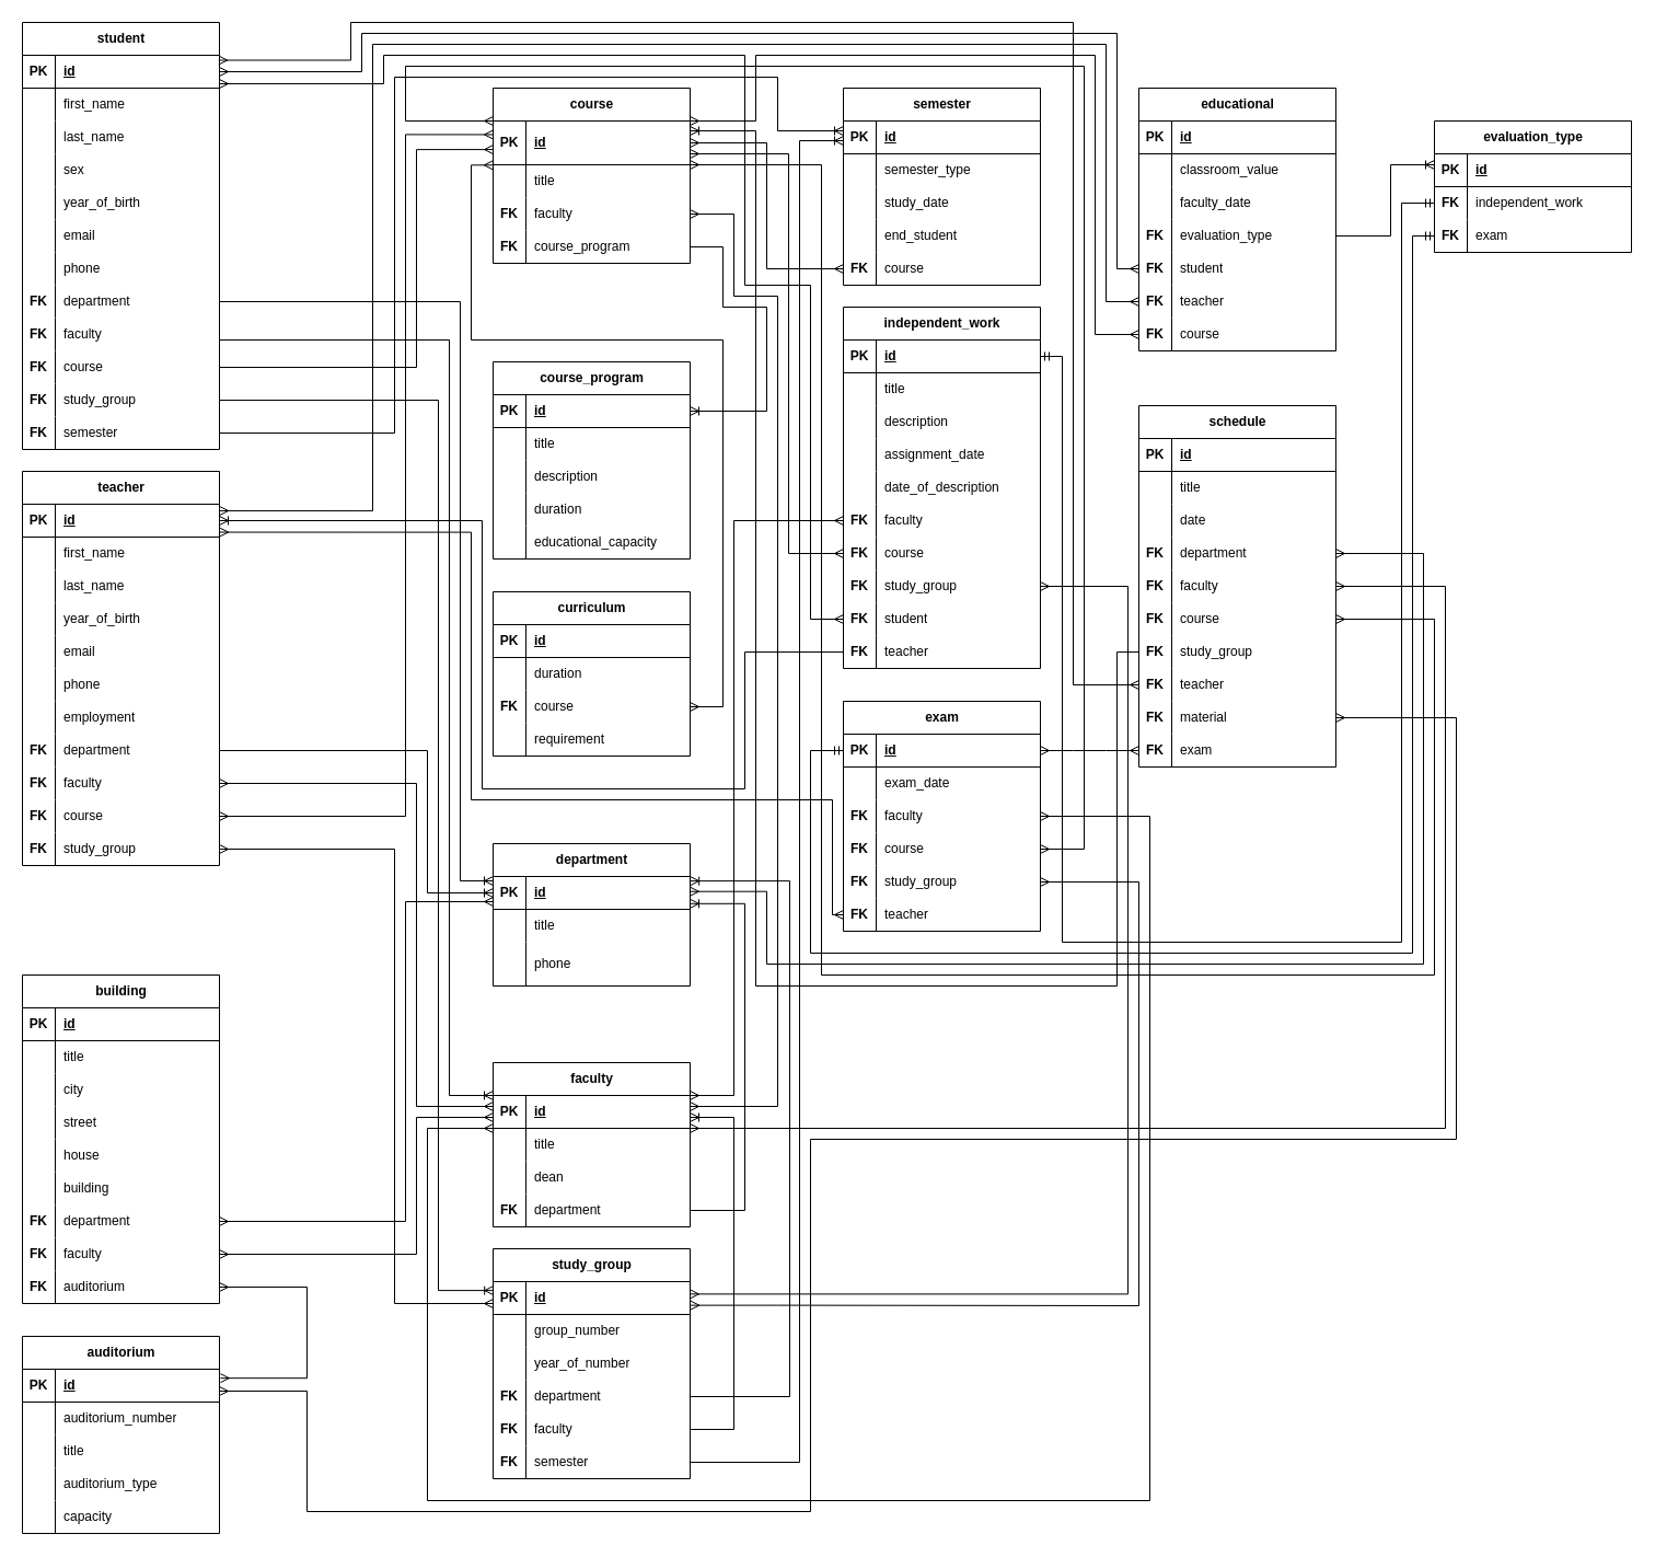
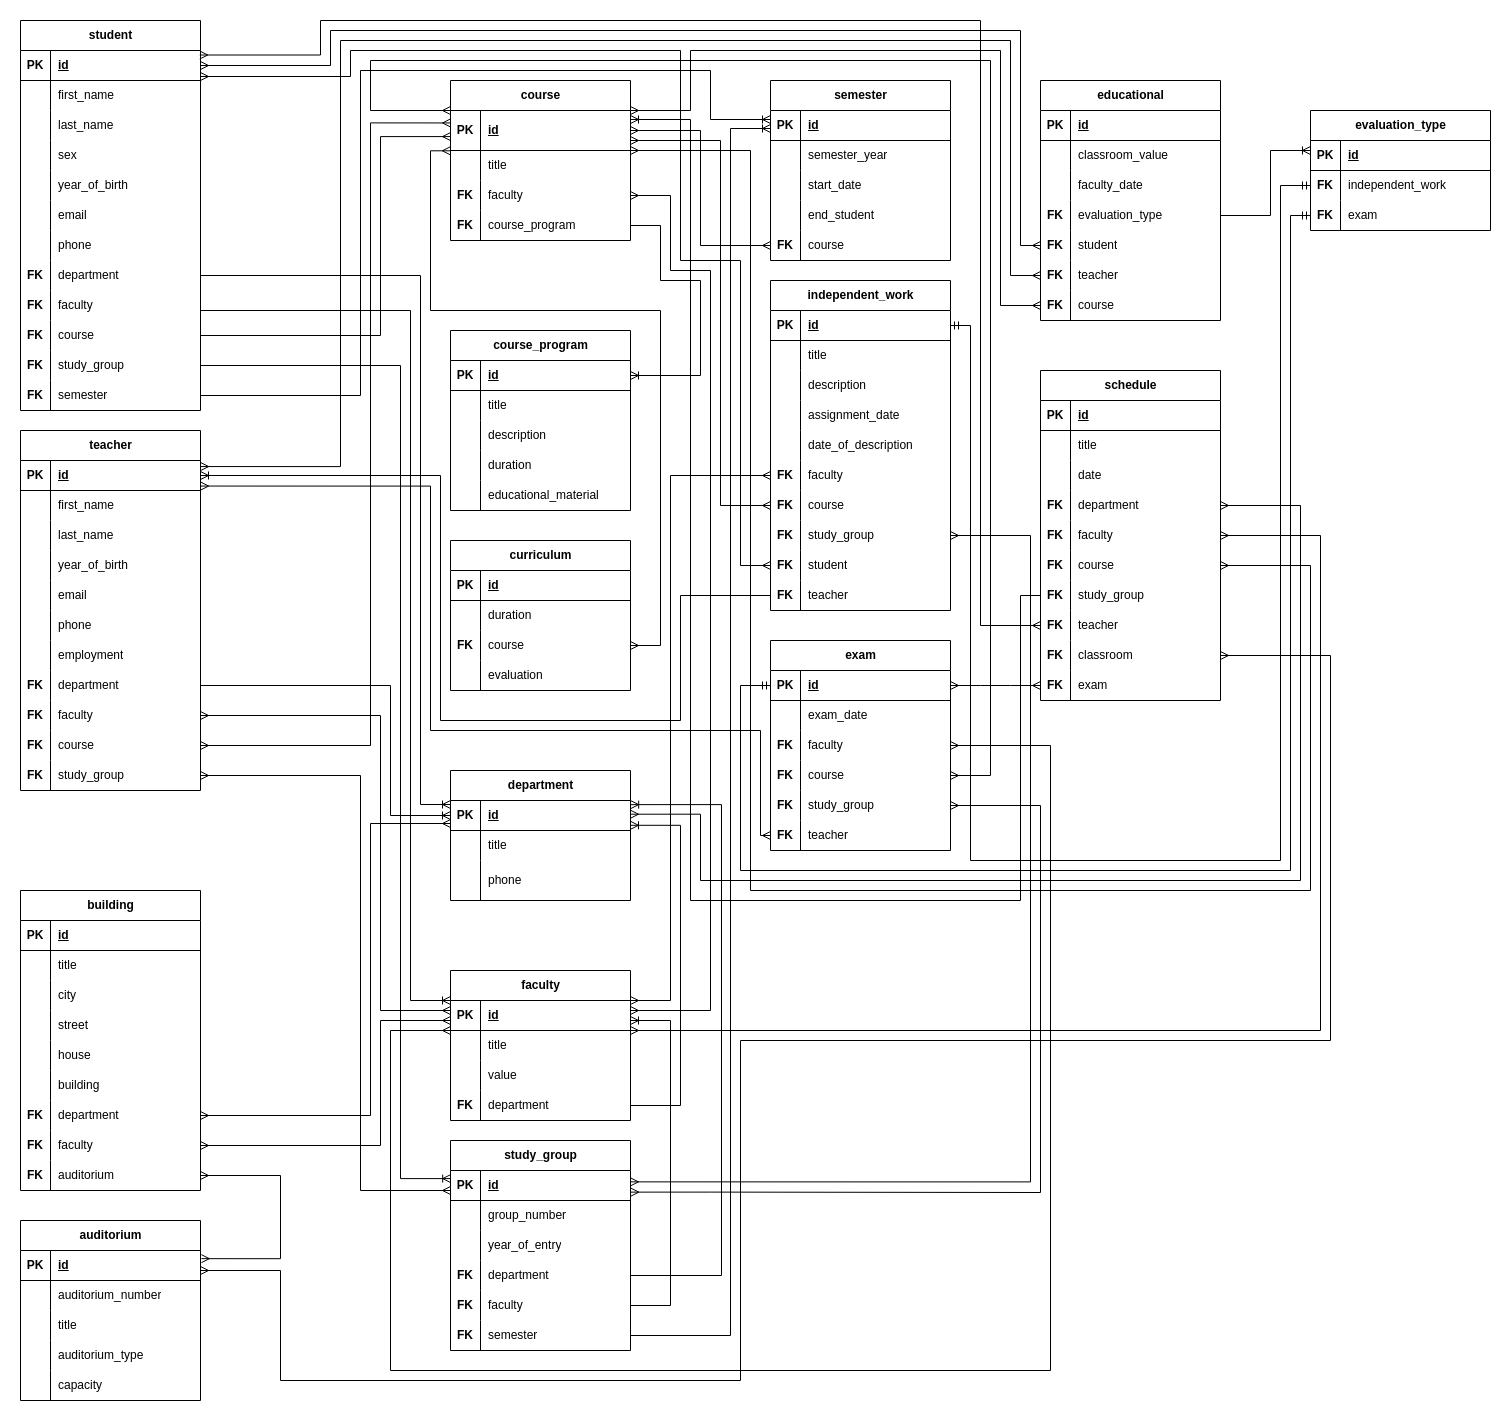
- <mxCell id="228" value="semester_type" style="shape=partialRectangle;connectable=0;fillColor=none;top=0;left=0;bottom=0;right=0;align=left;spacingLeft=6;overflow=hidden;whiteSpace=wrap;html=1;" parent="226" vertex="1"><mxGeometry x="30" width="150" height="30" as="geometry"><mxRectangle width="150" height="30" as="alternateBounds" /></mxGeometry></mxCell>
+ <mxCell id="228" value="semester_year" style="shape=partialRectangle;connectable=0;fillColor=none;top=0;left=0;bottom=0;right=0;align=left;spacingLeft=6;overflow=hidden;whiteSpace=wrap;html=1;" parent="226" vertex="1"><mxGeometry x="30" width="150" height="30" as="geometry"><mxRectangle width="150" height="30" as="alternateBounds" /></mxGeometry></mxCell>
- <mxCell id="231" value="study_date" style="shape=partialRectangle;connectable=0;fillColor=none;top=0;left=0;bottom=0;right=0;align=left;spacingLeft=6;overflow=hidden;whiteSpace=wrap;html=1;" parent="229" vertex="1"><mxGeometry x="30" width="150" height="30" as="geometry"><mxRectangle width="150" height="30" as="alternateBounds" /></mxGeometry></mxCell>
+ <mxCell id="231" value="start_date" style="shape=partialRectangle;connectable=0;fillColor=none;top=0;left=0;bottom=0;right=0;align=left;spacingLeft=6;overflow=hidden;whiteSpace=wrap;html=1;" parent="229" vertex="1"><mxGeometry x="30" width="150" height="30" as="geometry"><mxRectangle width="150" height="30" as="alternateBounds" /></mxGeometry></mxCell>
- <mxCell id="316" value="educational_capacity&amp;nbsp;" style="shape=partialRectangle;connectable=0;fillColor=none;top=0;left=0;bottom=0;right=0;align=left;spacingLeft=6;overflow=hidden;whiteSpace=wrap;html=1;" vertex="1" parent="314"><mxGeometry x="30" width="150" height="30" as="geometry"><mxRectangle width="150" height="30" as="alternateBounds" /></mxGeometry></mxCell>
+ <mxCell id="316" value="educational_material&amp;nbsp;" style="shape=partialRectangle;connectable=0;fillColor=none;top=0;left=0;bottom=0;right=0;align=left;spacingLeft=6;overflow=hidden;whiteSpace=wrap;html=1;" vertex="1" parent="314"><mxGeometry x="30" width="150" height="30" as="geometry"><mxRectangle width="150" height="30" as="alternateBounds" /></mxGeometry></mxCell>
- <mxCell id="174" value="material" style="shape=partialRectangle;connectable=0;fillColor=none;top=0;left=0;bottom=0;right=0;align=left;spacingLeft=6;overflow=hidden;whiteSpace=wrap;html=1;" parent="172" vertex="1"><mxGeometry x="30" width="150" height="30" as="geometry"><mxRectangle width="150" height="30" as="alternateBounds" /></mxGeometry></mxCell>
+ <mxCell id="174" value="classroom" style="shape=partialRectangle;connectable=0;fillColor=none;top=0;left=0;bottom=0;right=0;align=left;spacingLeft=6;overflow=hidden;whiteSpace=wrap;html=1;" parent="172" vertex="1"><mxGeometry x="30" width="150" height="30" as="geometry"><mxRectangle width="150" height="30" as="alternateBounds" /></mxGeometry></mxCell>
- <mxCell id="329" value="requirement" style="shape=partialRectangle;connectable=0;fillColor=none;top=0;left=0;bottom=0;right=0;align=left;spacingLeft=6;overflow=hidden;whiteSpace=wrap;html=1;" parent="327" vertex="1"><mxGeometry x="30" width="150" height="30" as="geometry"><mxRectangle width="150" height="30" as="alternateBounds" /></mxGeometry></mxCell>
+ <mxCell id="329" value="evaluation" style="shape=partialRectangle;connectable=0;fillColor=none;top=0;left=0;bottom=0;right=0;align=left;spacingLeft=6;overflow=hidden;whiteSpace=wrap;html=1;" parent="327" vertex="1"><mxGeometry x="30" width="150" height="30" as="geometry"><mxRectangle width="150" height="30" as="alternateBounds" /></mxGeometry></mxCell>
- <mxCell id="247" value="dean" style="shape=partialRectangle;connectable=0;fillColor=none;top=0;left=0;bottom=0;right=0;align=left;spacingLeft=6;overflow=hidden;whiteSpace=wrap;html=1;" parent="245" vertex="1"><mxGeometry x="30" width="150" height="30" as="geometry"><mxRectangle width="150" height="30" as="alternateBounds" /></mxGeometry></mxCell>
+ <mxCell id="247" value="value" style="shape=partialRectangle;connectable=0;fillColor=none;top=0;left=0;bottom=0;right=0;align=left;spacingLeft=6;overflow=hidden;whiteSpace=wrap;html=1;" parent="245" vertex="1"><mxGeometry x="30" width="150" height="30" as="geometry"><mxRectangle width="150" height="30" as="alternateBounds" /></mxGeometry></mxCell>
- <mxCell id="95" value="year_of_number" style="shape=partialRectangle;connectable=0;fillColor=none;top=0;left=0;bottom=0;right=0;align=left;spacingLeft=6;overflow=hidden;whiteSpace=wrap;html=1;" parent="93" vertex="1"><mxGeometry x="30" width="150" height="30" as="geometry"><mxRectangle width="150" height="30" as="alternateBounds" /></mxGeometry></mxCell>
+ <mxCell id="95" value="year_of_entry" style="shape=partialRectangle;connectable=0;fillColor=none;top=0;left=0;bottom=0;right=0;align=left;spacingLeft=6;overflow=hidden;whiteSpace=wrap;html=1;" parent="93" vertex="1"><mxGeometry x="30" width="150" height="30" as="geometry"><mxRectangle width="150" height="30" as="alternateBounds" /></mxGeometry></mxCell>
